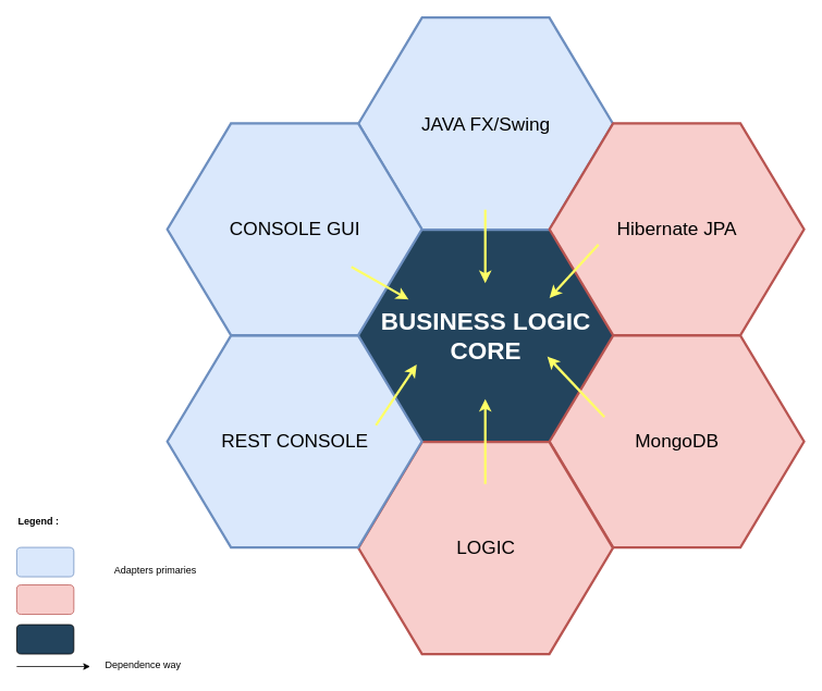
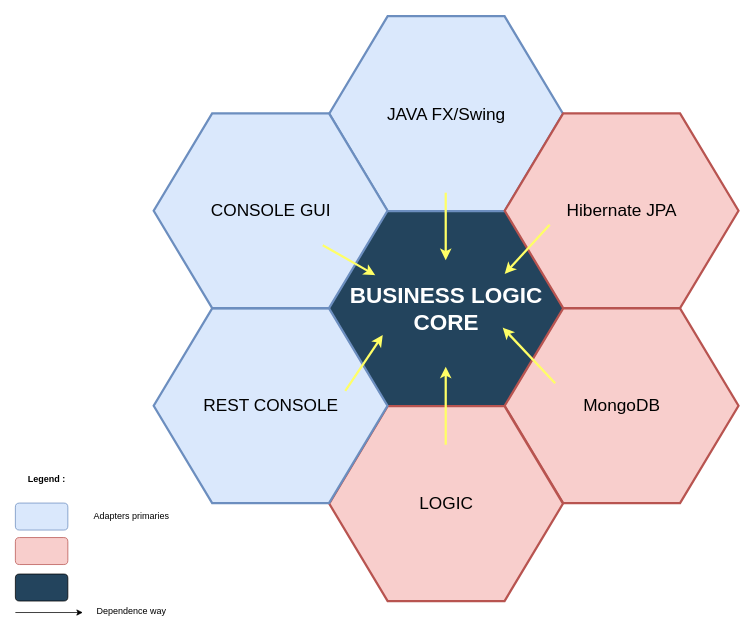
- <mxCell id="10" value="&lt;font color=&quot;#000000&quot;&gt;Legend :&lt;/font&gt;" style="text;html=1;strokeColor=none;fillColor=none;align=left;verticalAlign=middle;whiteSpace=wrap;rounded=0;fontColor=#FFFFFF;fontStyle=1" vertex="1" parent="1"><mxGeometry x="20" y="628.67" width="160" height="20" as="geometry" /></mxCell>
+ <mxCell id="10" value="&lt;font color=&quot;#000000&quot;&gt;Legend :&lt;/font&gt;" style="text;html=1;strokeColor=none;fillColor=none;align=left;verticalAlign=middle;whiteSpace=wrap;rounded=0;fontColor=#FFFFFF;fontStyle=1" vertex="1" parent="1"><mxGeometry x="35" y="628.67" width="160" height="20" as="geometry" /></mxCell>
- <mxCell id="14" value="Adapters primaries" style="text;html=1;strokeColor=none;fillColor=none;align=center;verticalAlign=middle;whiteSpace=wrap;rounded=0;" vertex="1" parent="1"><mxGeometry x="125" y="688" width="130" height="20" as="geometry" /></mxCell>
+ <mxCell id="14" value="Adapters primaries" style="text;html=1;strokeColor=none;fillColor=none;align=center;verticalAlign=middle;whiteSpace=wrap;rounded=0;" vertex="1" parent="1"><mxGeometry x="110" y="678" width="130" height="20" as="geometry" /></mxCell>
